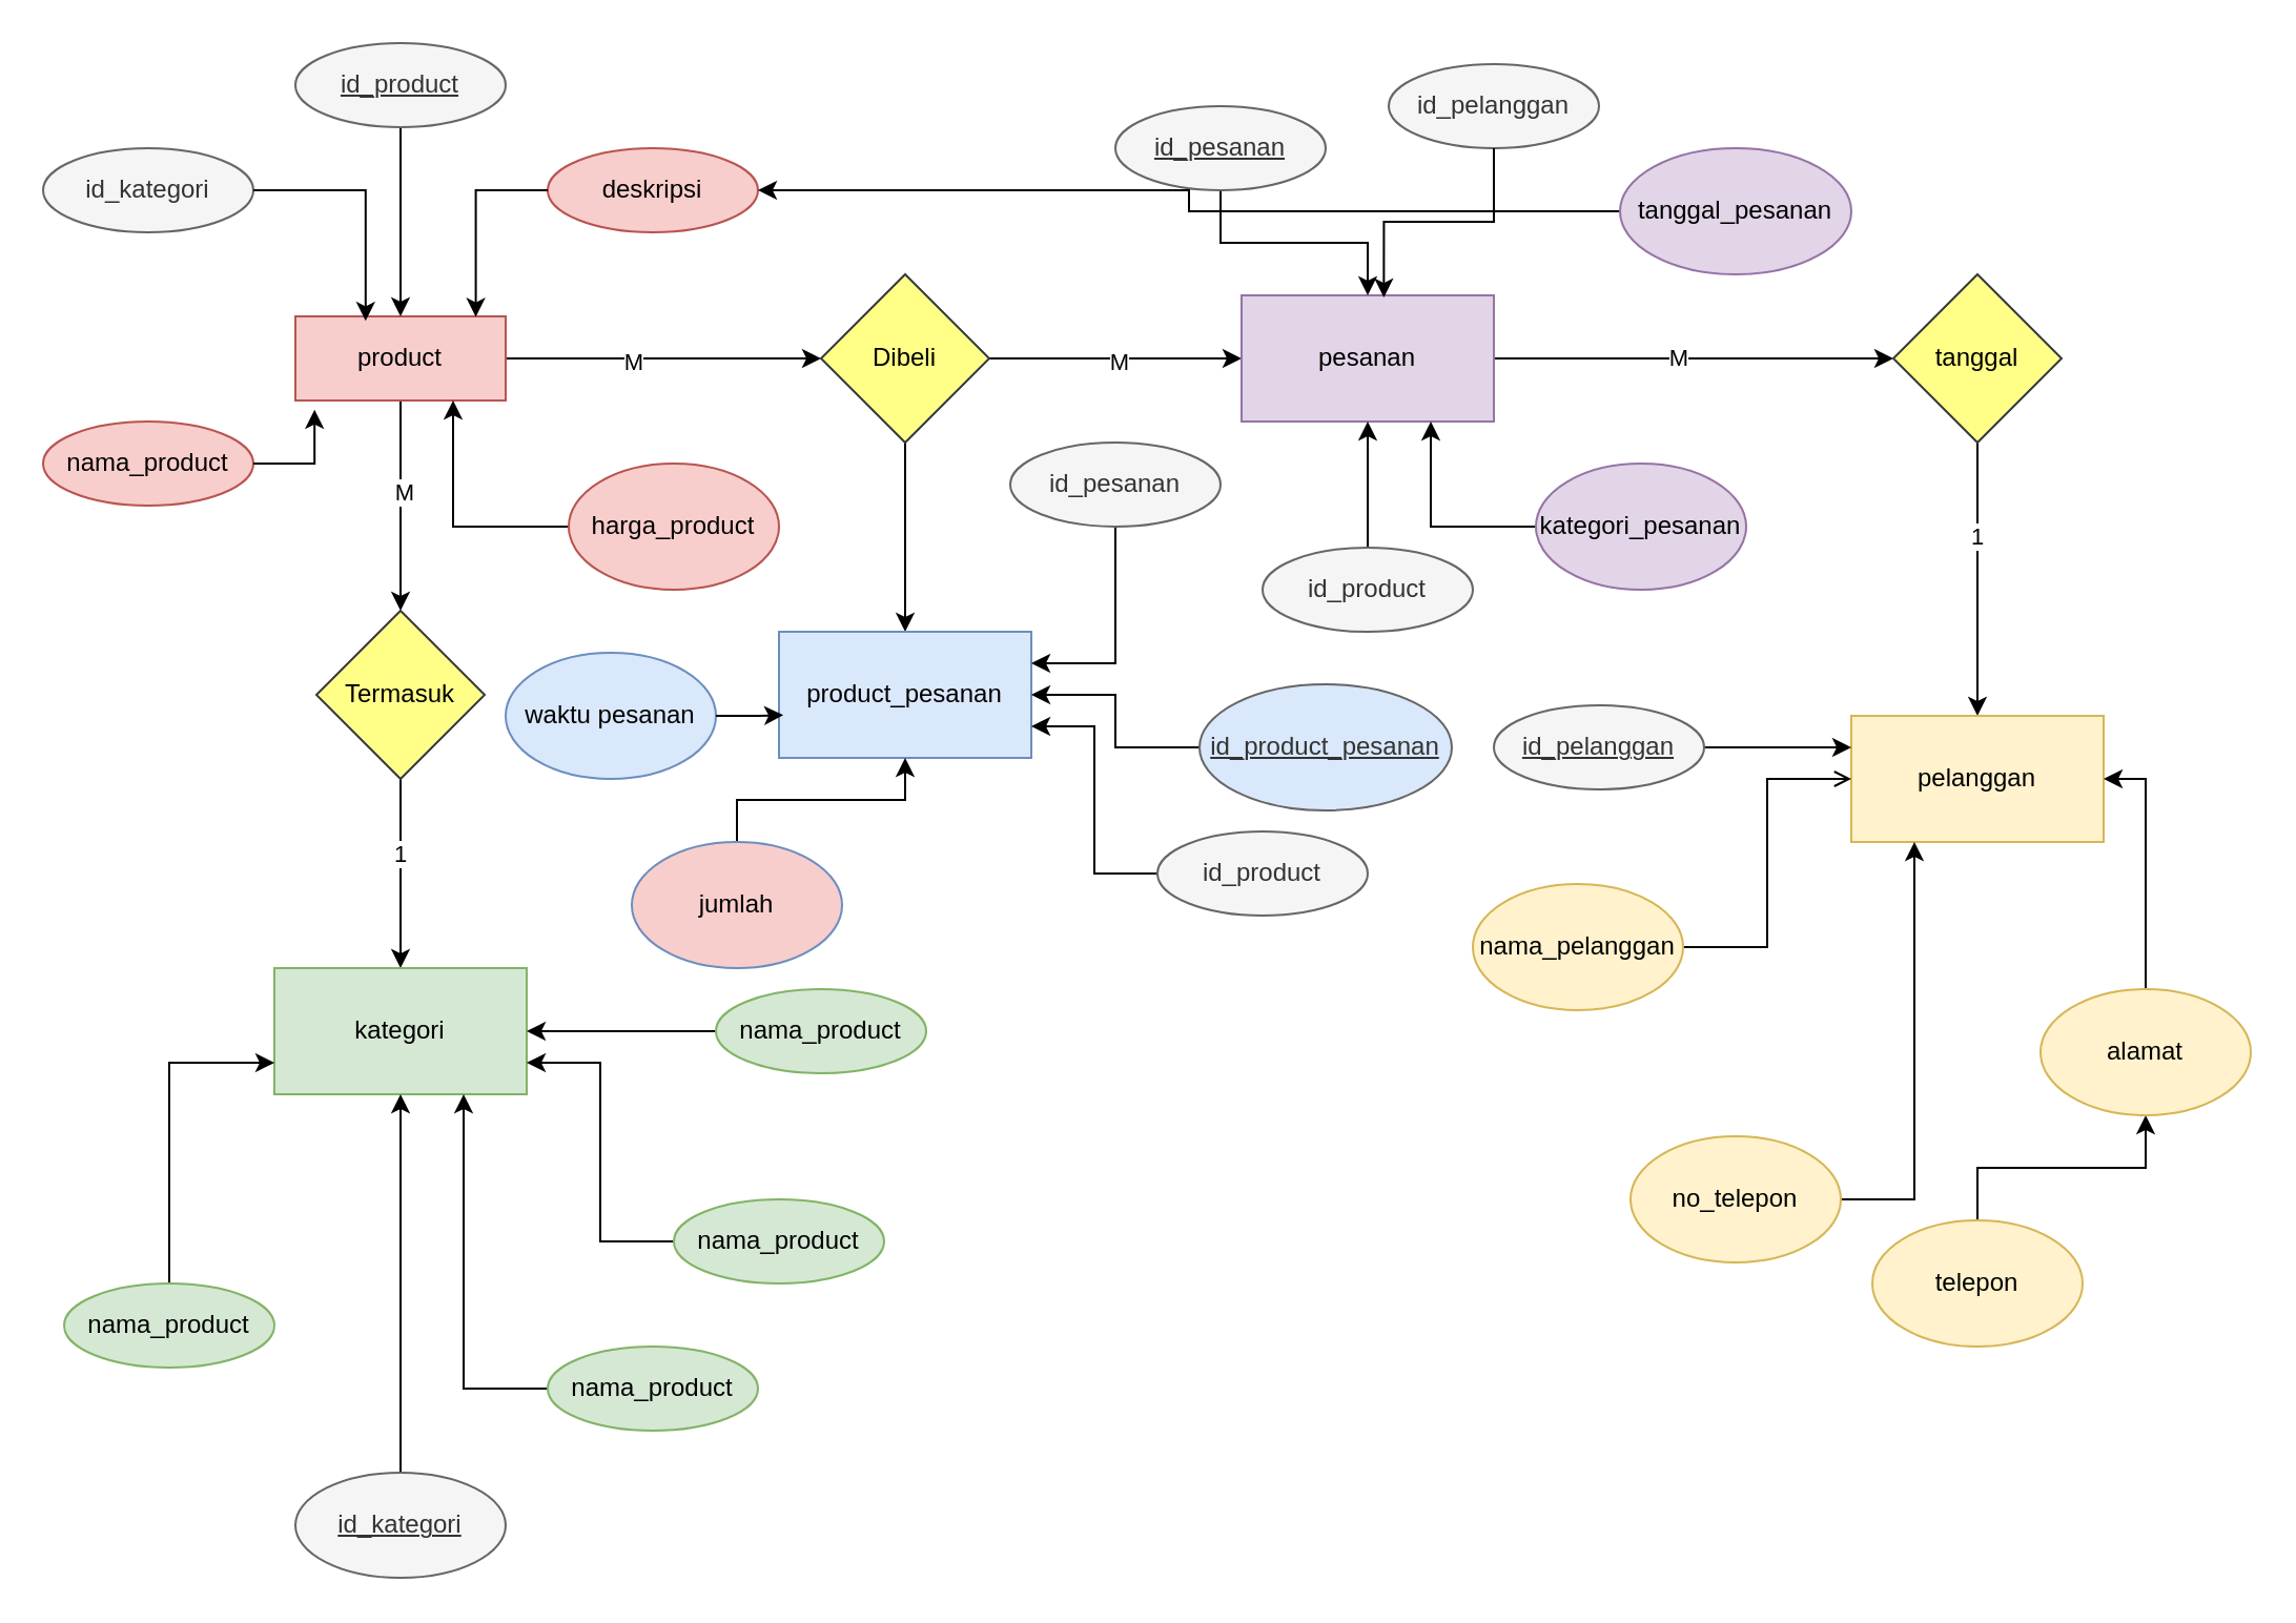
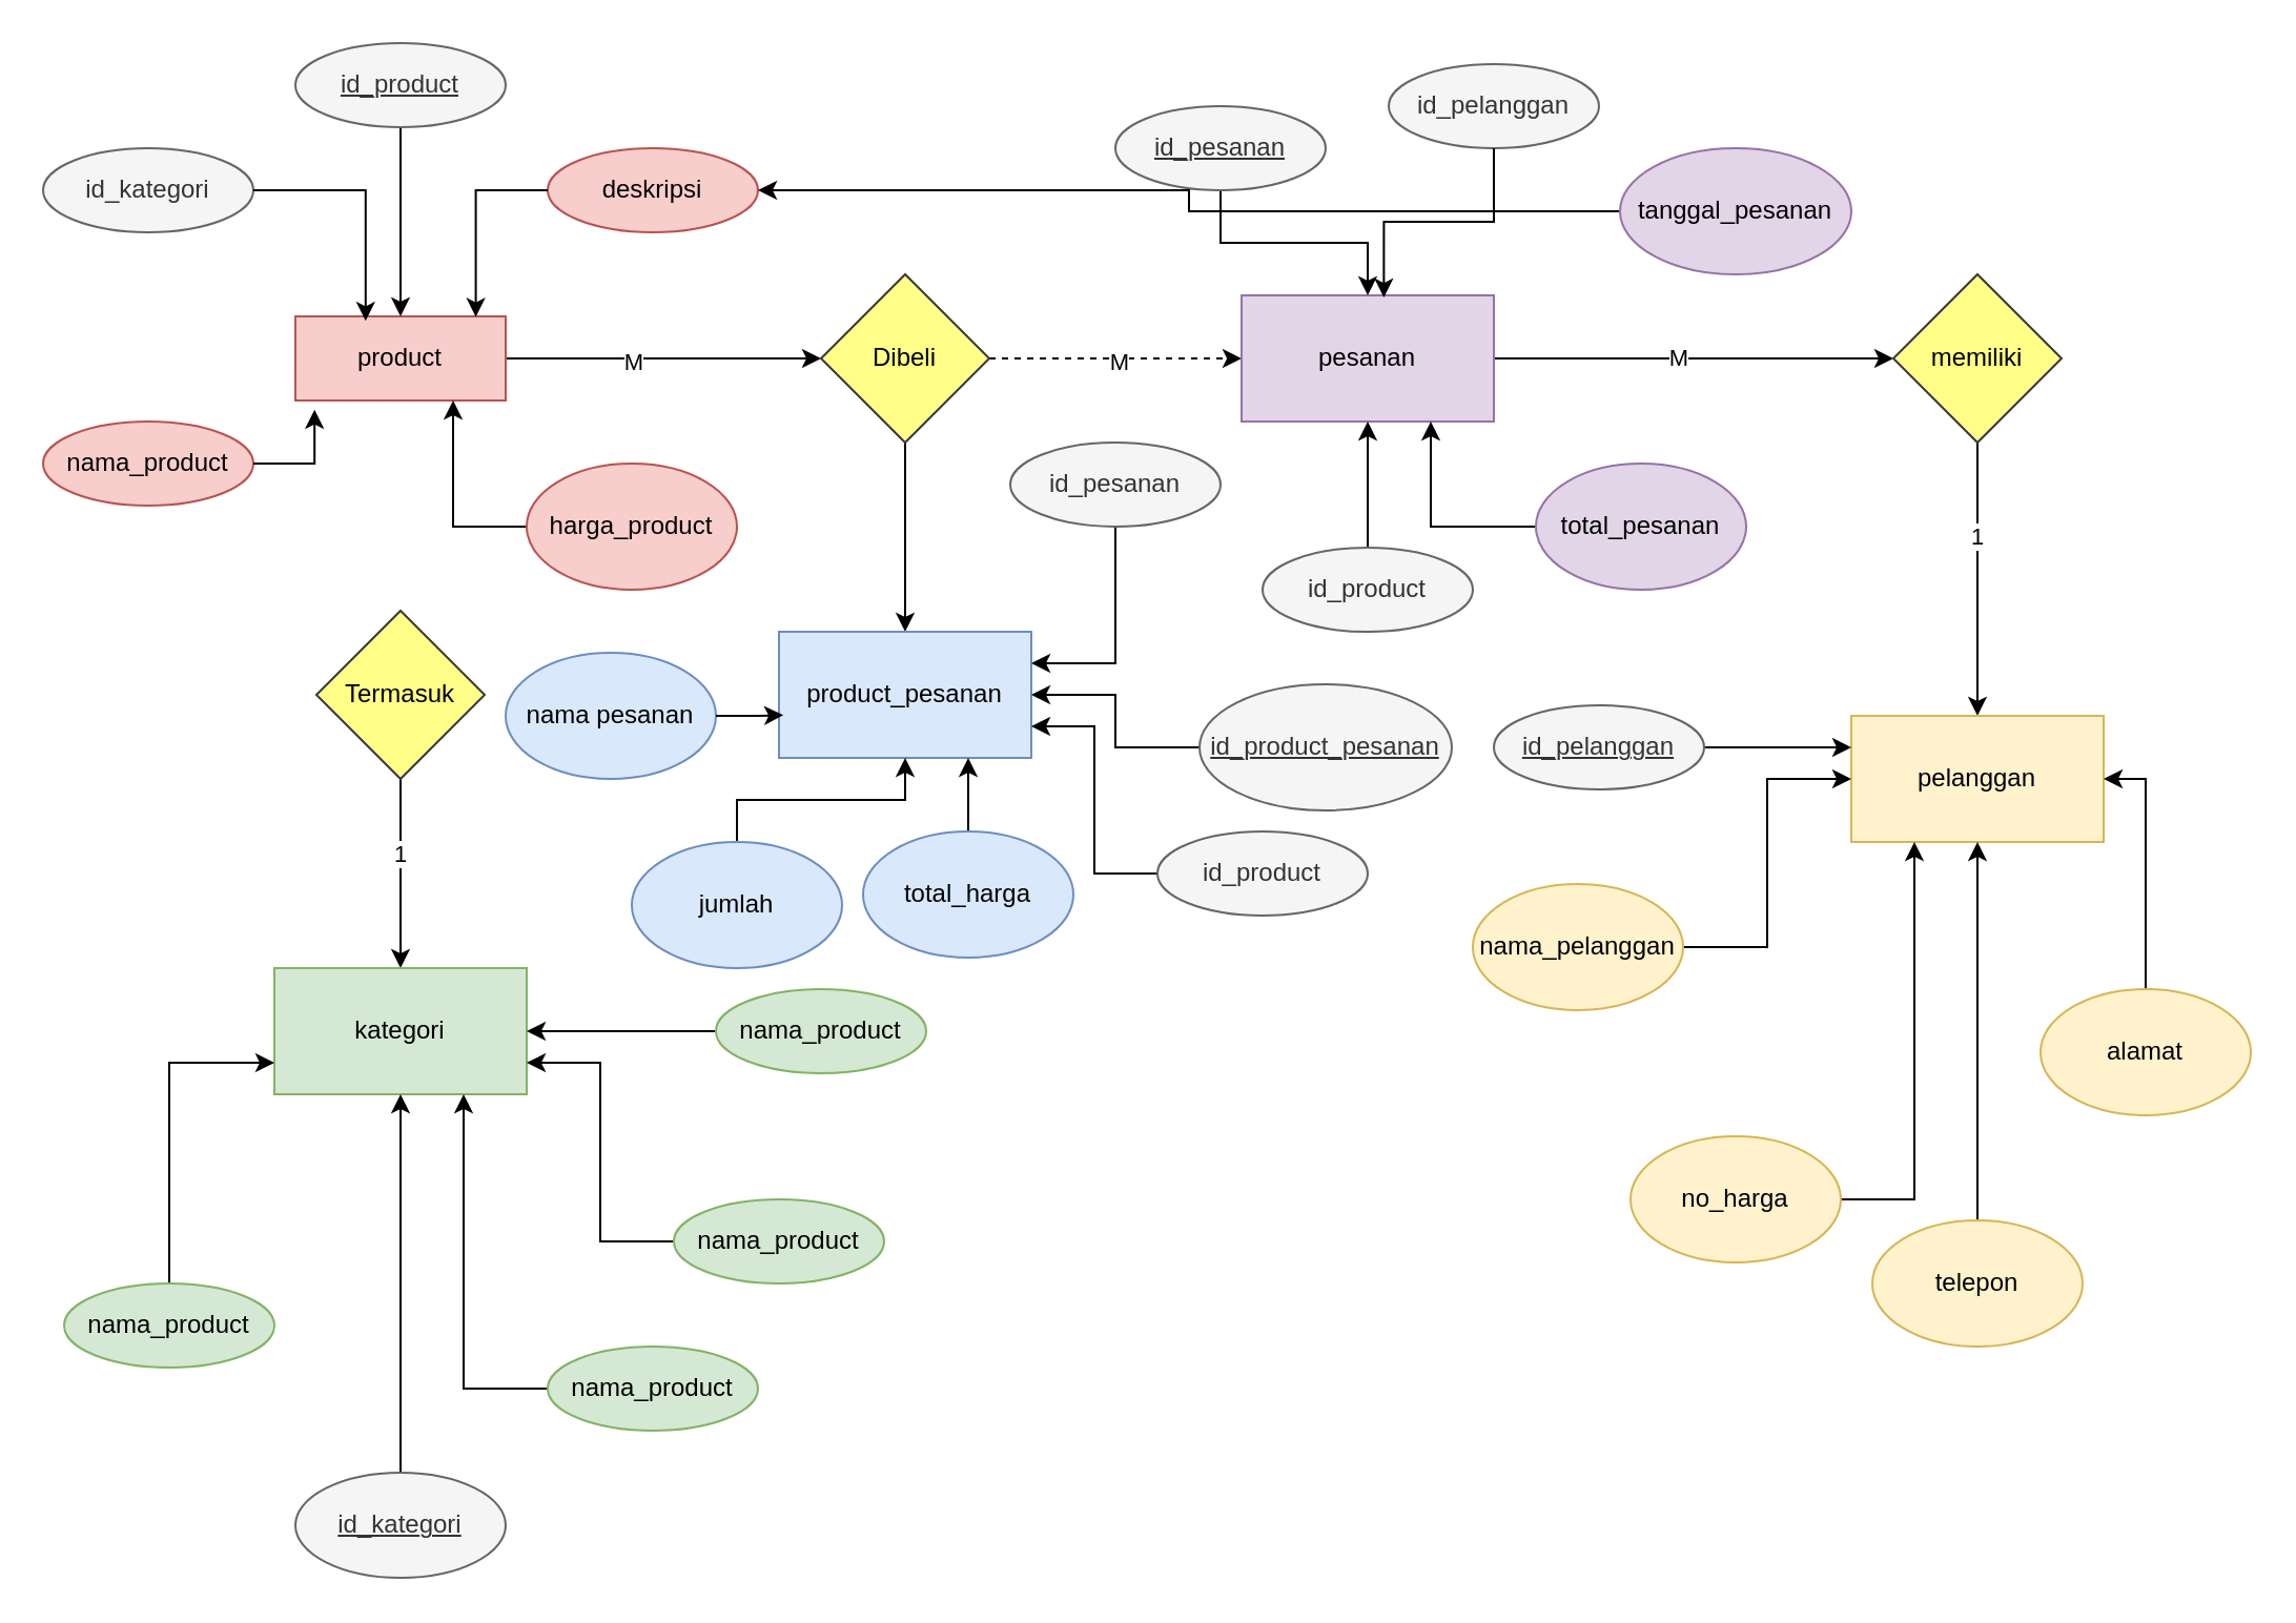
- <mxCell id="31" value="" style="edgeStyle=orthogonalEdgeStyle;rounded=0;orthogonalLoop=1;jettySize=auto;html=1;" edge="1" parent="1" source="34" target="37"><mxGeometry relative="1" as="geometry" /></mxCell>
+ <mxCell id="31" value="" style="edgeStyle=orthogonalEdgeStyle;rounded=0;orthogonalLoop=1;jettySize=auto;html=1;dashed=1;" edge="1" parent="1" source="34" target="37"><mxGeometry relative="1" as="geometry" /></mxCell>
- <mxCell id="63" value="tanggal" style="rhombus;whiteSpace=wrap;html=1;fillColor=#ffff88;strokeColor=#36393d;" vertex="1" parent="1"><mxGeometry x="900" y="130" width="80" height="80" as="geometry" /></mxCell>
+ <mxCell id="63" value="memiliki" style="rhombus;whiteSpace=wrap;html=1;fillColor=#ffff88;strokeColor=#36393d;" vertex="1" parent="1"><mxGeometry x="900" y="130" width="80" height="80" as="geometry" /></mxCell>
- <mxCell id="3" value="" style="edgeStyle=orthogonalEdgeStyle;rounded=0;orthogonalLoop=1;jettySize=auto;html=1;" edge="1" parent="1" source="7" target="19"><mxGeometry relative="1" as="geometry" /></mxCell>
- <mxCell id="4" value="M" style="edgeLabel;html=1;align=center;verticalAlign=middle;resizable=0;points=[];" vertex="1" connectable="0" parent="3"><mxGeometry x="-0.145" y="1" relative="1" as="geometry"><mxPoint as="offset" /></mxGeometry></mxCell>
- <mxCell id="12" value="harga_product" style="ellipse;whiteSpace=wrap;html=1;align=center;fillColor=#f8cecc;strokeColor=#b85450;" vertex="1" parent="1"><mxGeometry x="270" y="220" width="100" height="60" as="geometry" /></mxCell>
+ <mxCell id="12" value="harga_product" style="ellipse;whiteSpace=wrap;html=1;align=center;fillColor=#f8cecc;strokeColor=#b85450;" vertex="1" parent="1"><mxGeometry x="250" y="220" width="100" height="60" as="geometry" /></mxCell>
- <mxCell id="46" value="kategori_pesanan" style="ellipse;whiteSpace=wrap;html=1;align=center;fillColor=#e1d5e7;strokeColor=#9673a6;" vertex="1" parent="1"><mxGeometry x="730" y="220" width="100" height="60" as="geometry" /></mxCell>
+ <mxCell id="46" value="total_pesanan" style="ellipse;whiteSpace=wrap;html=1;align=center;fillColor=#e1d5e7;strokeColor=#9673a6;" vertex="1" parent="1"><mxGeometry x="730" y="220" width="100" height="60" as="geometry" /></mxCell>
- <mxCell id="57" value="waktu pesanan" style="ellipse;whiteSpace=wrap;html=1;align=center;fillColor=#dae8fc;strokeColor=#6c8ebf;" vertex="1" parent="1"><mxGeometry x="240" y="310" width="100" height="60" as="geometry" /></mxCell>
+ <mxCell id="57" value="nama pesanan" style="ellipse;whiteSpace=wrap;html=1;align=center;fillColor=#dae8fc;strokeColor=#6c8ebf;" vertex="1" parent="1"><mxGeometry x="240" y="310" width="100" height="60" as="geometry" /></mxCell>
- <mxCell id="52" value="id_product_pesanan" style="ellipse;whiteSpace=wrap;html=1;align=center;fontStyle=4;fillColor=#dae8fc;fontColor=#333333;strokeColor=#666666;" vertex="1" parent="1"><mxGeometry x="570" y="325" width="120" height="60" as="geometry" /></mxCell>
+ <mxCell id="52" value="id_product_pesanan" style="ellipse;whiteSpace=wrap;html=1;align=center;fontStyle=4;fillColor=#f5f5f5;fontColor=#333333;strokeColor=#666666;" vertex="1" parent="1"><mxGeometry x="570" y="325" width="120" height="60" as="geometry" /></mxCell>
- <mxCell id="67" style="edgeStyle=orthogonalEdgeStyle;rounded=0;orthogonalLoop=1;jettySize=auto;html=1;entryX=0;entryY=0.5;entryDx=0;entryDy=0;endArrow=open;" edge="1" parent="1" source="68" target="64"><mxGeometry relative="1" as="geometry" /></mxCell>
+ <mxCell id="67" style="edgeStyle=orthogonalEdgeStyle;rounded=0;orthogonalLoop=1;jettySize=auto;html=1;entryX=0;entryY=0.5;entryDx=0;entryDy=0;" edge="1" parent="1" source="68" target="64"><mxGeometry relative="1" as="geometry" /></mxCell>
+ <mxCell id="58" style="edgeStyle=orthogonalEdgeStyle;rounded=0;orthogonalLoop=1;jettySize=auto;html=1;entryX=0.75;entryY=1;entryDx=0;entryDy=0;" edge="1" parent="1" source="59" target="48"><mxGeometry relative="1" as="geometry" /></mxCell>
+ <mxCell id="59" value="total_harga" style="ellipse;whiteSpace=wrap;html=1;align=center;fillColor=#dae8fc;strokeColor=#6c8ebf;" vertex="1" parent="1"><mxGeometry x="410" y="395" width="100" height="60" as="geometry" /></mxCell>
- <mxCell id="56" value="jumlah" style="ellipse;whiteSpace=wrap;html=1;align=center;fillColor=#f8cecc;strokeColor=#6c8ebf;" vertex="1" parent="1"><mxGeometry x="300" y="400" width="100" height="60" as="geometry" /></mxCell>
+ <mxCell id="56" value="jumlah" style="ellipse;whiteSpace=wrap;html=1;align=center;fillColor=#dae8fc;strokeColor=#6c8ebf;" vertex="1" parent="1"><mxGeometry x="300" y="400" width="100" height="60" as="geometry" /></mxCell>
- <mxCell id="69" style="edgeStyle=orthogonalEdgeStyle;rounded=0;orthogonalLoop=1;jettySize=auto;html=1;" edge="1" parent="1" source="70" target="74"><mxGeometry relative="1" as="geometry" /></mxCell>
+ <mxCell id="69" style="edgeStyle=orthogonalEdgeStyle;rounded=0;orthogonalLoop=1;jettySize=auto;html=1;" edge="1" parent="1" source="70" target="64"><mxGeometry relative="1" as="geometry" /></mxCell>
- <mxCell id="72" value="no_telepon" style="ellipse;whiteSpace=wrap;html=1;align=center;fillColor=#fff2cc;strokeColor=#d6b656;" vertex="1" parent="1"><mxGeometry x="775" y="540" width="100" height="60" as="geometry" /></mxCell>
+ <mxCell id="72" value="no_harga" style="ellipse;whiteSpace=wrap;html=1;align=center;fillColor=#fff2cc;strokeColor=#d6b656;" vertex="1" parent="1"><mxGeometry x="775" y="540" width="100" height="60" as="geometry" /></mxCell>
